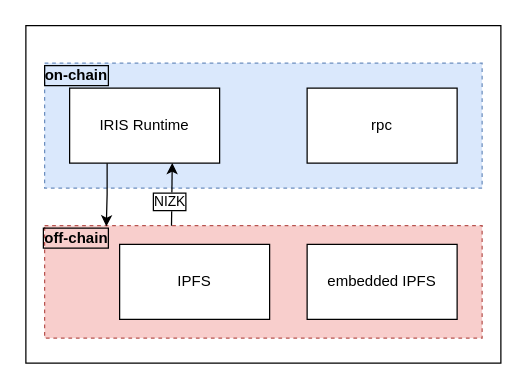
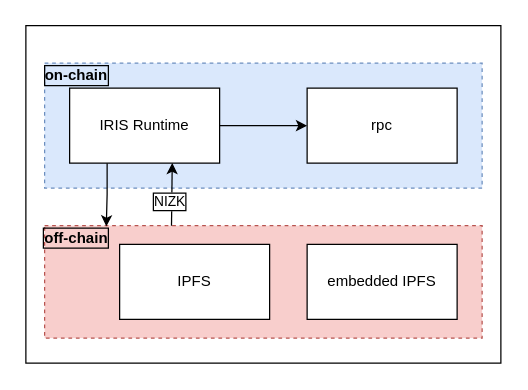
+ <mxCell id="8" style="edgeStyle=orthogonalEdgeStyle;rounded=0;orthogonalLoop=1;jettySize=auto;html=1;" edge="1" parent="1" source="10" target="6"><mxGeometry relative="1" as="geometry" /></mxCell>
